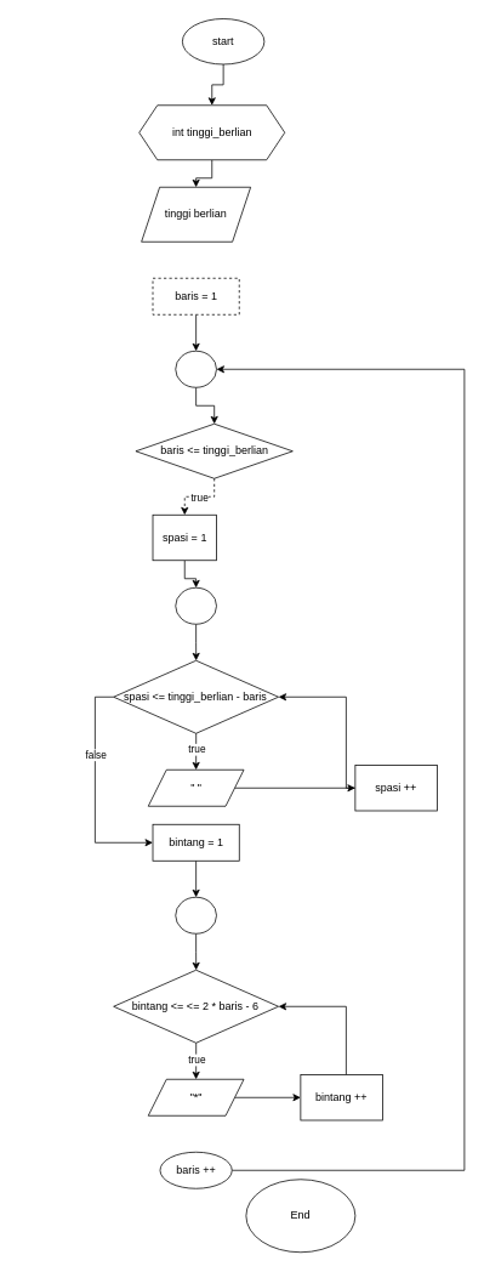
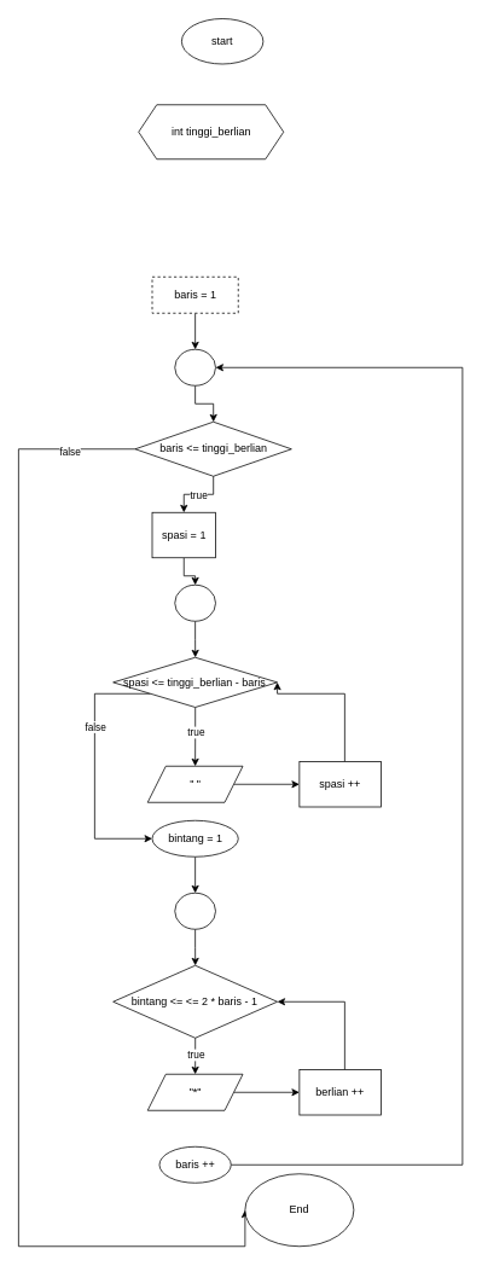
- <mxCell id="2" value="" style="edgeStyle=orthogonalEdgeStyle;rounded=0;orthogonalLoop=1;jettySize=auto;html=1;" edge="1" parent="1" source="3" target="5"><mxGeometry relative="1" as="geometry" /></mxCell>
- <mxCell id="4" value="" style="edgeStyle=orthogonalEdgeStyle;rounded=0;orthogonalLoop=1;jettySize=auto;html=1;" edge="1" parent="1" source="5" target="6"><mxGeometry relative="1" as="geometry" /></mxCell>
- <mxCell id="6" value="tinggi berlian" style="shape=parallelogram;perimeter=parallelogramPerimeter;whiteSpace=wrap;html=1;fixedSize=1;" vertex="1" parent="1"><mxGeometry x="155" y="205" width="120" height="60" as="geometry" /></mxCell>
- <mxCell id="11" value="" style="edgeStyle=orthogonalEdgeStyle;rounded=0;orthogonalLoop=1;jettySize=auto;html=1;dashed=1;" edge="1" parent="1" source="15" target="17"><mxGeometry relative="1" as="geometry" /></mxCell>
+ <mxCell id="11" value="" style="edgeStyle=orthogonalEdgeStyle;rounded=0;orthogonalLoop=1;jettySize=auto;html=1;" edge="1" parent="1" source="15" target="17"><mxGeometry relative="1" as="geometry" /></mxCell>
- <mxCell id="24" value="spasi &amp;lt;= tinggi_berlian - baris" style="rhombus;whiteSpace=wrap;html=1;" vertex="1" parent="1"><mxGeometry x="124.38" y="725" width="181.25" height="80" as="geometry" /></mxCell>
+ <mxCell id="24" value="spasi &amp;lt;= tinggi_berlian - baris" style="rhombus;whiteSpace=wrap;html=1;" vertex="1" parent="1"><mxGeometry x="124.38" y="725" width="181.25" height="55" as="geometry" /></mxCell>
- <mxCell id="28" value="spasi ++" style="whiteSpace=wrap;html=1;" vertex="1" parent="1"><mxGeometry x="390" y="840" width="89.99" height="50" as="geometry" /></mxCell>
+ <mxCell id="28" value="spasi ++" style="whiteSpace=wrap;html=1;" vertex="1" parent="1"><mxGeometry x="330" y="840" width="89.99" height="50" as="geometry" /></mxCell>
- <mxCell id="30" value="bintang = 1" style="whiteSpace=wrap;html=1;" vertex="1" parent="1"><mxGeometry x="167.5" y="905" width="95" height="40" as="geometry" /></mxCell>
+ <mxCell id="30" value="bintang = 1" style="ellipse;whiteSpace=wrap;html=1;" vertex="1" parent="1"><mxGeometry x="167.5" y="905" width="95" height="40" as="geometry" /></mxCell>
+ <mxCell id="13" style="edgeStyle=orthogonalEdgeStyle;rounded=0;orthogonalLoop=1;jettySize=auto;html=1;entryX=0;entryY=0.5;entryDx=0;entryDy=0;" edge="1" parent="1" source="15" target="42"><mxGeometry relative="1" as="geometry"><Array as="points"><mxPoint x="20" y="495" /><mxPoint x="20" y="1375" /></Array></mxGeometry></mxCell>
+ <mxCell id="14" value="false" style="edgeLabel;html=1;align=center;verticalAlign=middle;resizable=0;points=[];" vertex="1" connectable="0" parent="13"><mxGeometry x="-0.889" y="2" relative="1" as="geometry"><mxPoint as="offset" /></mxGeometry></mxCell>
- <mxCell id="35" value="bintang &amp;lt;= &amp;lt;= 2 * baris - 6" style="rhombus;whiteSpace=wrap;html=1;" vertex="1" parent="1"><mxGeometry x="124.38" y="1065" width="181.25" height="80" as="geometry" /></mxCell>
+ <mxCell id="35" value="bintang &amp;lt;= &amp;lt;= 2 * baris - 1" style="rhombus;whiteSpace=wrap;html=1;" vertex="1" parent="1"><mxGeometry x="124.38" y="1065" width="181.25" height="80" as="geometry" /></mxCell>
- <mxCell id="39" value="bintang ++" style="whiteSpace=wrap;html=1;" vertex="1" parent="1"><mxGeometry x="330" y="1180" width="89.99" height="50" as="geometry" /></mxCell>
+ <mxCell id="39" value="berlian ++" style="whiteSpace=wrap;html=1;" vertex="1" parent="1"><mxGeometry x="330" y="1180" width="89.99" height="50" as="geometry" /></mxCell>
